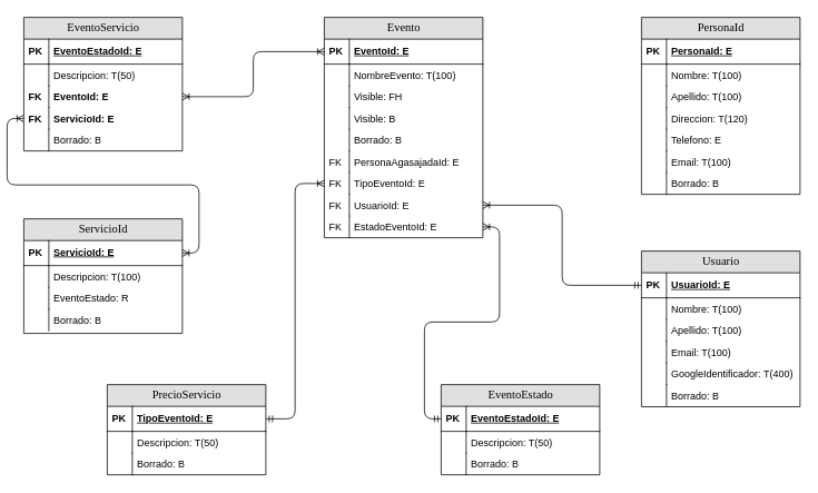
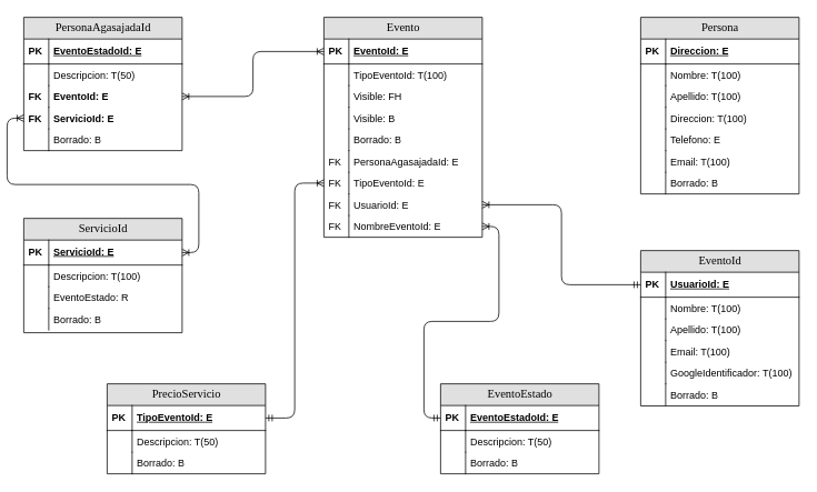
- <mxCell id="28" value="EventoServicio" style="swimlane;html=1;fontStyle=0;childLayout=stackLayout;horizontal=1;startSize=26;fillColor=#e0e0e0;horizontalStack=0;resizeParent=1;resizeLast=0;collapsible=1;marginBottom=0;swimlaneFillColor=#ffffff;align=center;rounded=0;shadow=0;comic=0;labelBackgroundColor=none;strokeWidth=1;fontFamily=Verdana;fontSize=14" vertex="1" parent="1"><mxGeometry x="20" y="20" width="190" height="160" as="geometry"><mxRectangle x="-1020" y="120" width="140" height="30" as="alternateBounds" /></mxGeometry></mxCell>
+ <mxCell id="28" value="PersonaAgasajadaId" style="swimlane;html=1;fontStyle=0;childLayout=stackLayout;horizontal=1;startSize=26;fillColor=#e0e0e0;horizontalStack=0;resizeParent=1;resizeLast=0;collapsible=1;marginBottom=0;swimlaneFillColor=#ffffff;align=center;rounded=0;shadow=0;comic=0;labelBackgroundColor=none;strokeWidth=1;fontFamily=Verdana;fontSize=14" vertex="1" parent="1"><mxGeometry x="20" y="20" width="190" height="160" as="geometry"><mxRectangle x="-1020" y="120" width="140" height="30" as="alternateBounds" /></mxGeometry></mxCell>
- <mxCell id="46" value="PersonaId" style="swimlane;html=1;fontStyle=0;childLayout=stackLayout;horizontal=1;startSize=26;fillColor=#e0e0e0;horizontalStack=0;resizeParent=1;resizeLast=0;collapsible=1;marginBottom=0;swimlaneFillColor=#ffffff;align=center;rounded=0;shadow=0;comic=0;labelBackgroundColor=none;strokeWidth=1;fontFamily=Verdana;fontSize=14" vertex="1" parent="1"><mxGeometry x="760" y="20" width="190" height="212" as="geometry" /></mxCell>
+ <mxCell id="46" value="Persona" style="swimlane;html=1;fontStyle=0;childLayout=stackLayout;horizontal=1;startSize=26;fillColor=#e0e0e0;horizontalStack=0;resizeParent=1;resizeLast=0;collapsible=1;marginBottom=0;swimlaneFillColor=#ffffff;align=center;rounded=0;shadow=0;comic=0;labelBackgroundColor=none;strokeWidth=1;fontFamily=Verdana;fontSize=14" vertex="1" parent="1"><mxGeometry x="760" y="20" width="190" height="212" as="geometry" /></mxCell>
- <mxCell id="47" value="PersonaId: E" style="shape=partialRectangle;top=0;left=0;right=0;bottom=1;html=1;align=left;verticalAlign=middle;fillColor=none;spacingLeft=34;spacingRight=4;whiteSpace=wrap;overflow=hidden;rotatable=0;points=[[0,0.5],[1,0.5]];portConstraint=eastwest;dropTarget=0;fontStyle=5;" vertex="1" parent="46"><mxGeometry y="26" width="190" height="30" as="geometry" /></mxCell>
+ <mxCell id="47" value="Direccion: E" style="shape=partialRectangle;top=0;left=0;right=0;bottom=1;html=1;align=left;verticalAlign=middle;fillColor=none;spacingLeft=34;spacingRight=4;whiteSpace=wrap;overflow=hidden;rotatable=0;points=[[0,0.5],[1,0.5]];portConstraint=eastwest;dropTarget=0;fontStyle=5;" vertex="1" parent="46"><mxGeometry y="26" width="190" height="30" as="geometry" /></mxCell>
- <mxCell id="5" value="NombreEvento: T(100)" style="shape=partialRectangle;top=0;left=0;right=0;bottom=0;html=1;align=left;verticalAlign=top;fillColor=none;spacingLeft=34;spacingRight=4;whiteSpace=wrap;overflow=hidden;rotatable=0;points=[[0,0.5],[1,0.5]];portConstraint=eastwest;dropTarget=0;" vertex="1" parent="2"><mxGeometry y="56" width="190" height="26" as="geometry" /></mxCell>
+ <mxCell id="5" value="TipoEventoId: T(100)" style="shape=partialRectangle;top=0;left=0;right=0;bottom=0;html=1;align=left;verticalAlign=top;fillColor=none;spacingLeft=34;spacingRight=4;whiteSpace=wrap;overflow=hidden;rotatable=0;points=[[0,0.5],[1,0.5]];portConstraint=eastwest;dropTarget=0;" vertex="1" parent="2"><mxGeometry y="56" width="190" height="26" as="geometry" /></mxCell>
- <mxCell id="53" value="Direccion: T(120)" style="shape=partialRectangle;top=0;left=0;right=0;bottom=0;html=1;align=left;verticalAlign=top;fillColor=none;spacingLeft=34;spacingRight=4;whiteSpace=wrap;overflow=hidden;rotatable=0;points=[[0,0.5],[1,0.5]];portConstraint=eastwest;dropTarget=0;" vertex="1" parent="46"><mxGeometry y="108" width="190" height="26" as="geometry" /></mxCell>
+ <mxCell id="53" value="Direccion: T(100)" style="shape=partialRectangle;top=0;left=0;right=0;bottom=0;html=1;align=left;verticalAlign=top;fillColor=none;spacingLeft=34;spacingRight=4;whiteSpace=wrap;overflow=hidden;rotatable=0;points=[[0,0.5],[1,0.5]];portConstraint=eastwest;dropTarget=0;" vertex="1" parent="46"><mxGeometry y="108" width="190" height="26" as="geometry" /></mxCell>
- <mxCell id="19" value="&lt;span style=&quot;text-wrap: nowrap;&quot;&gt;EstadoEvento&lt;/span&gt;&lt;span style=&quot;text-wrap: nowrap;&quot;&gt;Id: E&lt;/span&gt;" style="shape=partialRectangle;top=0;left=0;right=0;bottom=0;html=1;align=left;verticalAlign=top;fillColor=none;spacingLeft=34;spacingRight=4;whiteSpace=wrap;overflow=hidden;rotatable=0;points=[[0,0.5],[1,0.5]];portConstraint=eastwest;dropTarget=0;" vertex="1" parent="2"><mxGeometry y="238" width="190" height="26" as="geometry" /></mxCell>
+ <mxCell id="19" value="&lt;span style=&quot;text-wrap: nowrap;&quot;&gt;NombreEvento&lt;/span&gt;&lt;span style=&quot;text-wrap: nowrap;&quot;&gt;Id: E&lt;/span&gt;" style="shape=partialRectangle;top=0;left=0;right=0;bottom=0;html=1;align=left;verticalAlign=top;fillColor=none;spacingLeft=34;spacingRight=4;whiteSpace=wrap;overflow=hidden;rotatable=0;points=[[0,0.5],[1,0.5]];portConstraint=eastwest;dropTarget=0;" vertex="1" parent="2"><mxGeometry y="238" width="190" height="26" as="geometry" /></mxCell>
- <mxCell id="61" value="Usuario" style="swimlane;html=1;fontStyle=0;childLayout=stackLayout;horizontal=1;startSize=26;fillColor=#e0e0e0;horizontalStack=0;resizeParent=1;resizeLast=0;collapsible=1;marginBottom=0;swimlaneFillColor=#ffffff;align=center;rounded=0;shadow=0;comic=0;labelBackgroundColor=none;strokeWidth=1;fontFamily=Verdana;fontSize=14" vertex="1" parent="1"><mxGeometry x="760" y="300" width="190" height="186.5" as="geometry" /></mxCell>
+ <mxCell id="61" value="EventoId" style="swimlane;html=1;fontStyle=0;childLayout=stackLayout;horizontal=1;startSize=26;fillColor=#e0e0e0;horizontalStack=0;resizeParent=1;resizeLast=0;collapsible=1;marginBottom=0;swimlaneFillColor=#ffffff;align=center;rounded=0;shadow=0;comic=0;labelBackgroundColor=none;strokeWidth=1;fontFamily=Verdana;fontSize=14" vertex="1" parent="1"><mxGeometry x="760" y="300" width="190" height="186.5" as="geometry" /></mxCell>
- <mxCell id="70" value="&lt;span style=&quot;text-wrap: nowrap;&quot;&gt;GoogleIdentificador: T(400)&lt;/span&gt;" style="shape=partialRectangle;top=0;left=0;right=0;bottom=0;html=1;align=left;verticalAlign=top;fillColor=none;spacingLeft=34;spacingRight=4;whiteSpace=wrap;overflow=hidden;rotatable=0;points=[[0,0.5],[1,0.5]];portConstraint=eastwest;dropTarget=0;" vertex="1" parent="61"><mxGeometry y="134" width="190" height="26" as="geometry" /></mxCell>
+ <mxCell id="70" value="&lt;span style=&quot;text-wrap: nowrap;&quot;&gt;GoogleIdentificador: T(100)&lt;/span&gt;" style="shape=partialRectangle;top=0;left=0;right=0;bottom=0;html=1;align=left;verticalAlign=top;fillColor=none;spacingLeft=34;spacingRight=4;whiteSpace=wrap;overflow=hidden;rotatable=0;points=[[0,0.5],[1,0.5]];portConstraint=eastwest;dropTarget=0;" vertex="1" parent="61"><mxGeometry y="134" width="190" height="26" as="geometry" /></mxCell>
